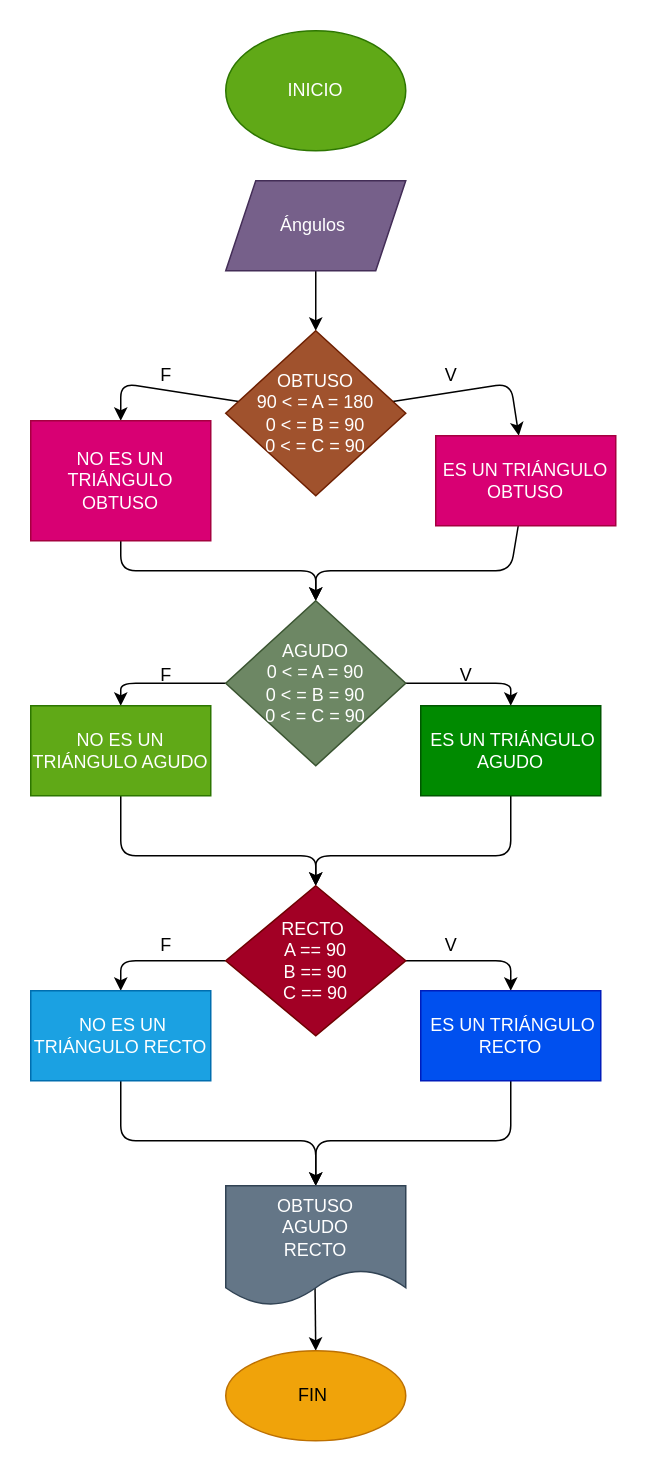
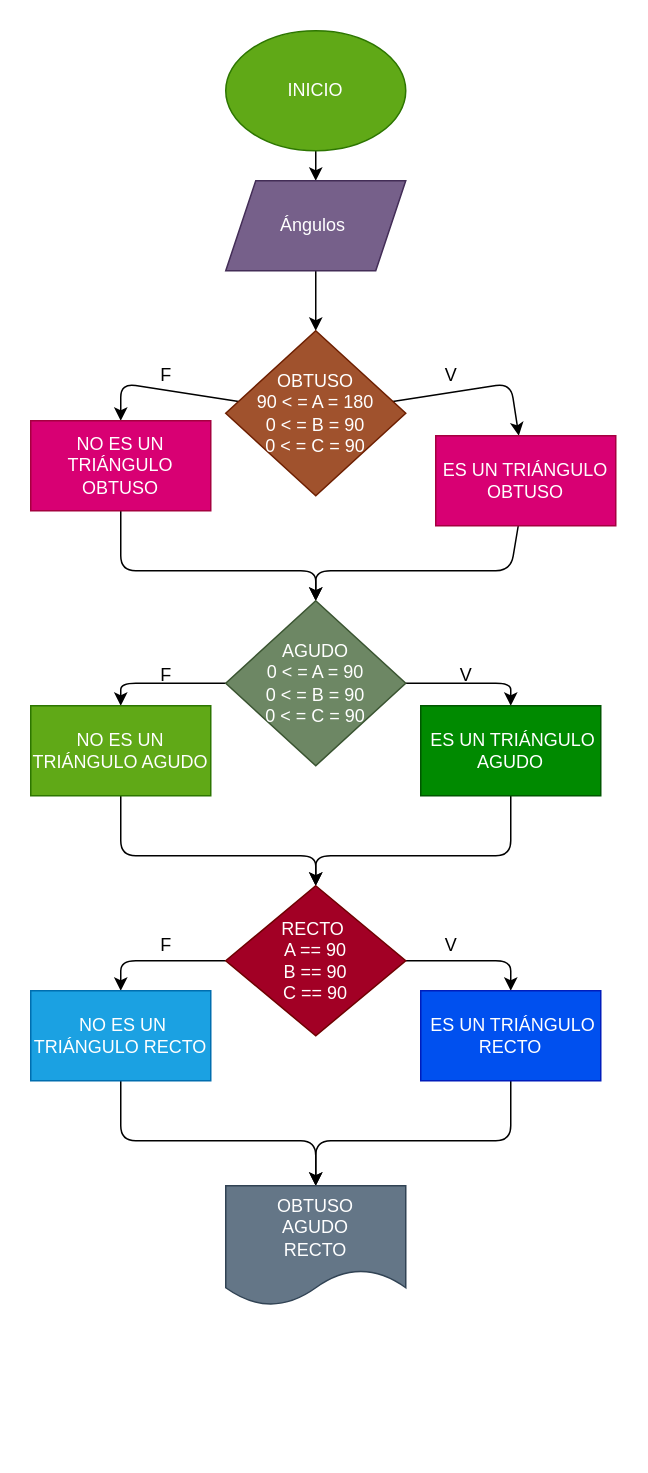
+ <mxCell id="2" value="" style="edgeStyle=none;html=1;" edge="1" parent="1" source="3" target="5"><mxGeometry relative="1" as="geometry" /></mxCell>
- <mxCell id="10" value="NO ES UN TRIÁNGULO OBTUSO" style="whiteSpace=wrap;html=1;fillColor=#d80073;fontColor=#ffffff;strokeColor=#A50040;" vertex="1" parent="1"><mxGeometry x="20" y="280" width="120" height="80" as="geometry" /></mxCell>
+ <mxCell id="10" value="NO ES UN TRIÁNGULO OBTUSO" style="whiteSpace=wrap;html=1;fillColor=#d80073;fontColor=#ffffff;strokeColor=#A50040;" vertex="1" parent="1"><mxGeometry x="20" y="280" width="120" height="60" as="geometry" /></mxCell>
- <mxCell id="33" value="" style="edgeStyle=none;html=1;exitX=0.496;exitY=0.835;exitDx=0;exitDy=0;exitPerimeter=0;" edge="1" parent="1" source="34" target="35"><mxGeometry relative="1" as="geometry" /></mxCell>
- <mxCell id="35" value="FIN&amp;nbsp;" style="ellipse;whiteSpace=wrap;html=1;fillColor=#f0a30a;fontColor=#000000;strokeColor=#BD7000;" vertex="1" parent="1"><mxGeometry x="150" y="900" width="120" height="60" as="geometry" /></mxCell>
